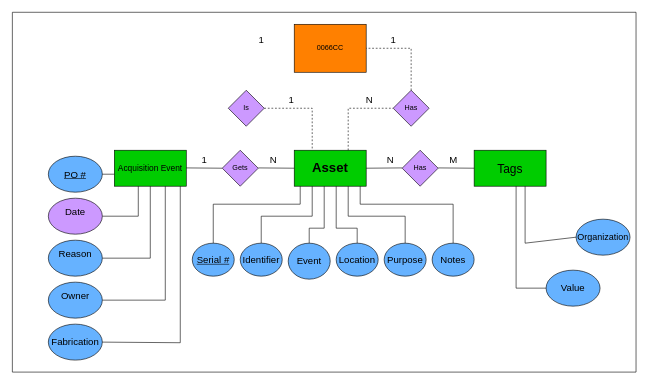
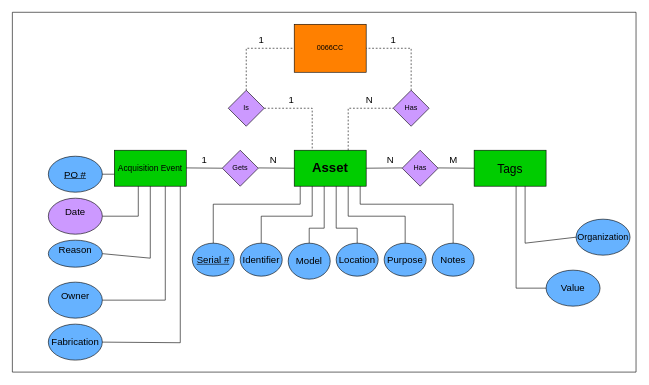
+ <mxCell id="17" value="" style="endArrow=none;dashed=1;html=1;rounded=0;exitX=0.5;exitY=0;exitDx=0;exitDy=0;entryX=0;entryY=0.5;entryDx=0;entryDy=0;labelBackgroundColor=none;fontColor=default;" parent="1" source="3" target="10" edge="1"><mxGeometry width="50" height="50" relative="1" as="geometry"><mxPoint x="425" y="130" as="sourcePoint" /><mxPoint x="475" y="80" as="targetPoint" /><Array as="points"><mxPoint x="410" y="80" /></Array></mxGeometry></mxCell>
- <mxCell id="35" value="&#10;&lt;font style=&quot;font-size: 16px;&quot;&gt;Reason&lt;/font&gt;&#10;&#10;" style="ellipse;whiteSpace=wrap;html=1;rounded=0;labelBackgroundColor=none;fillColor=#66B2FF;" parent="32" vertex="1"><mxGeometry x="60" y="380" width="90" height="60" as="geometry" /></mxCell>
+ <mxCell id="35" value="&#10;&lt;font style=&quot;font-size: 16px;&quot;&gt;Reason&lt;/font&gt;&#10;&#10;" style="ellipse;whiteSpace=wrap;html=1;rounded=0;labelBackgroundColor=none;fillColor=#66B2FF;" parent="32" vertex="1"><mxGeometry x="60" y="380" width="90" height="45" as="geometry" /></mxCell>
- <mxCell id="43" value="&lt;span style=&quot;font-size: 16px;&quot;&gt;Event&lt;/span&gt;&lt;u style=&quot;font-size: 16px;&quot;&gt;&lt;br&gt;&lt;/u&gt;" style="ellipse;whiteSpace=wrap;html=1;rounded=0;labelBackgroundColor=none;fillColor=#66B2FF;" vertex="1" parent="32"><mxGeometry x="460" y="385" width="70" height="60" as="geometry" /></mxCell>
+ <mxCell id="43" value="&lt;span style=&quot;font-size: 16px;&quot;&gt;Model&lt;/span&gt;&lt;u style=&quot;font-size: 16px;&quot;&gt;&lt;br&gt;&lt;/u&gt;" style="ellipse;whiteSpace=wrap;html=1;rounded=0;labelBackgroundColor=none;fillColor=#66B2FF;" vertex="1" parent="32"><mxGeometry x="460" y="385" width="70" height="60" as="geometry" /></mxCell>
